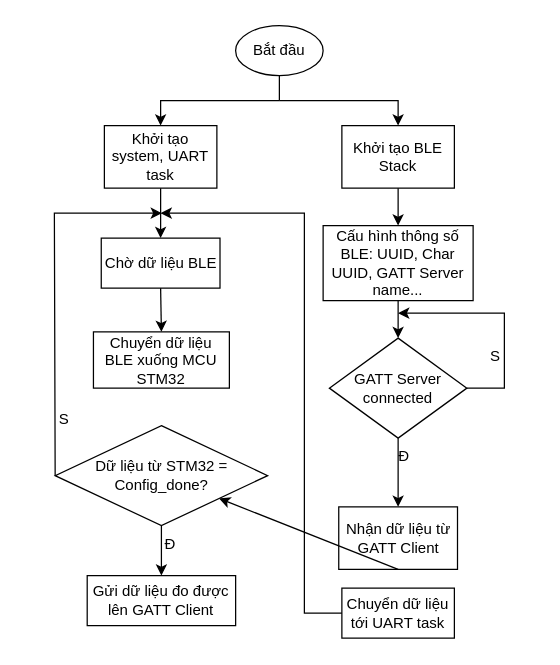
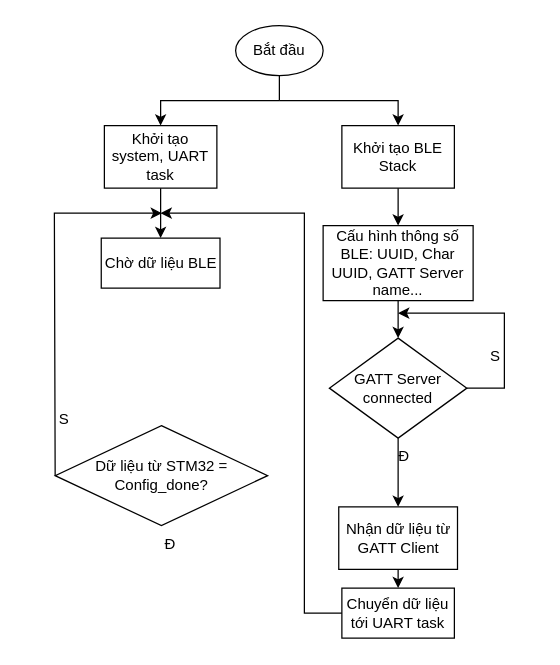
- <mxCell id="23" value="" style="endArrow=classic;html=1;rounded=0;exitX=0.5;exitY=1;exitDx=0;exitDy=0;entryX=0.5;entryY=0;entryDx=0;entryDy=0;" parent="1" source="16" target="22" edge="1"><mxGeometry width="50" height="50" relative="1" as="geometry"><mxPoint x="183" y="360" as="sourcePoint" /><mxPoint x="233" y="310" as="targetPoint" /></mxGeometry></mxCell>
- <mxCell id="22" value="Chuyển dữ liệu BLE xuống MCU STM32" style="rounded=0;whiteSpace=wrap;html=1;" parent="1" vertex="1"><mxGeometry x="74.25" y="265" width="108.75" height="45" as="geometry" /></mxCell>
- <mxCell id="15" value="" style="endArrow=classic;html=1;rounded=0;exitX=0.5;exitY=1;exitDx=0;exitDy=0;" parent="1" source="9" target="24" edge="1"><mxGeometry width="50" height="50" relative="1" as="geometry"><mxPoint x="133" y="330" as="sourcePoint" /><mxPoint x="183" y="280" as="targetPoint" /></mxGeometry></mxCell>
+ <mxCell id="15" value="" style="endArrow=classic;html=1;rounded=0;exitX=0.5;exitY=1;exitDx=0;exitDy=0;entryX=0.5;entryY=0;entryDx=0;entryDy=0;" parent="1" source="9" target="14" edge="1"><mxGeometry width="50" height="50" relative="1" as="geometry"><mxPoint x="133" y="330" as="sourcePoint" /><mxPoint x="183" y="280" as="targetPoint" /></mxGeometry></mxCell>
- <mxCell id="28" value="" style="endArrow=classic;html=1;rounded=0;exitX=0.5;exitY=1;exitDx=0;exitDy=0;entryX=0.5;entryY=0;entryDx=0;entryDy=0;" parent="1" source="24" target="27" edge="1"><mxGeometry width="50" height="50" relative="1" as="geometry"><mxPoint x="183" y="500" as="sourcePoint" /><mxPoint x="233" y="450" as="targetPoint" /></mxGeometry></mxCell>
- <mxCell id="27" value="Gửi dữ liệu đo được lên GATT Client" style="rounded=0;whiteSpace=wrap;html=1;" parent="1" vertex="1"><mxGeometry x="69.26" y="460" width="118.75" height="40" as="geometry" /></mxCell>
